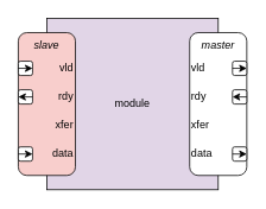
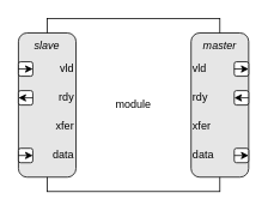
- <mxCell id="3" value="&lt;i&gt;slave&lt;/i&gt;" style="rounded=1;whiteSpace=wrap;html=1;verticalAlign=top;fillColor=#f8cecc;" parent="1" vertex="1"><mxGeometry x="20" y="36" width="64" height="160" as="geometry" /></mxCell>
+ <mxCell id="3" value="&lt;i&gt;slave&lt;/i&gt;" style="rounded=1;whiteSpace=wrap;html=1;verticalAlign=top;fillColor=#E6E6E6;" parent="1" vertex="1"><mxGeometry x="20" y="36" width="64" height="160" as="geometry" /></mxCell>
- <mxCell id="2" value="module" style="rounded=0;whiteSpace=wrap;html=1;fillColor=#e1d5e7;" parent="1" vertex="1"><mxGeometry x="52" y="20" width="192" height="192" as="geometry" /></mxCell>
+ <mxCell id="2" value="module" style="rounded=0;whiteSpace=wrap;html=1;" parent="1" vertex="1"><mxGeometry x="52" y="20" width="192" height="192" as="geometry" /></mxCell>
- <mxCell id="14" value="&lt;i&gt;master&lt;/i&gt;" style="rounded=1;whiteSpace=wrap;html=1;verticalAlign=top;fillColor=#ffffff;" parent="1" vertex="1"><mxGeometry x="212" y="36" width="64" height="160" as="geometry" /></mxCell>
+ <mxCell id="14" value="&lt;i&gt;master&lt;/i&gt;" style="rounded=1;whiteSpace=wrap;html=1;verticalAlign=top;fillColor=#E6E6E6;" parent="1" vertex="1"><mxGeometry x="212" y="36" width="64" height="160" as="geometry" /></mxCell>
